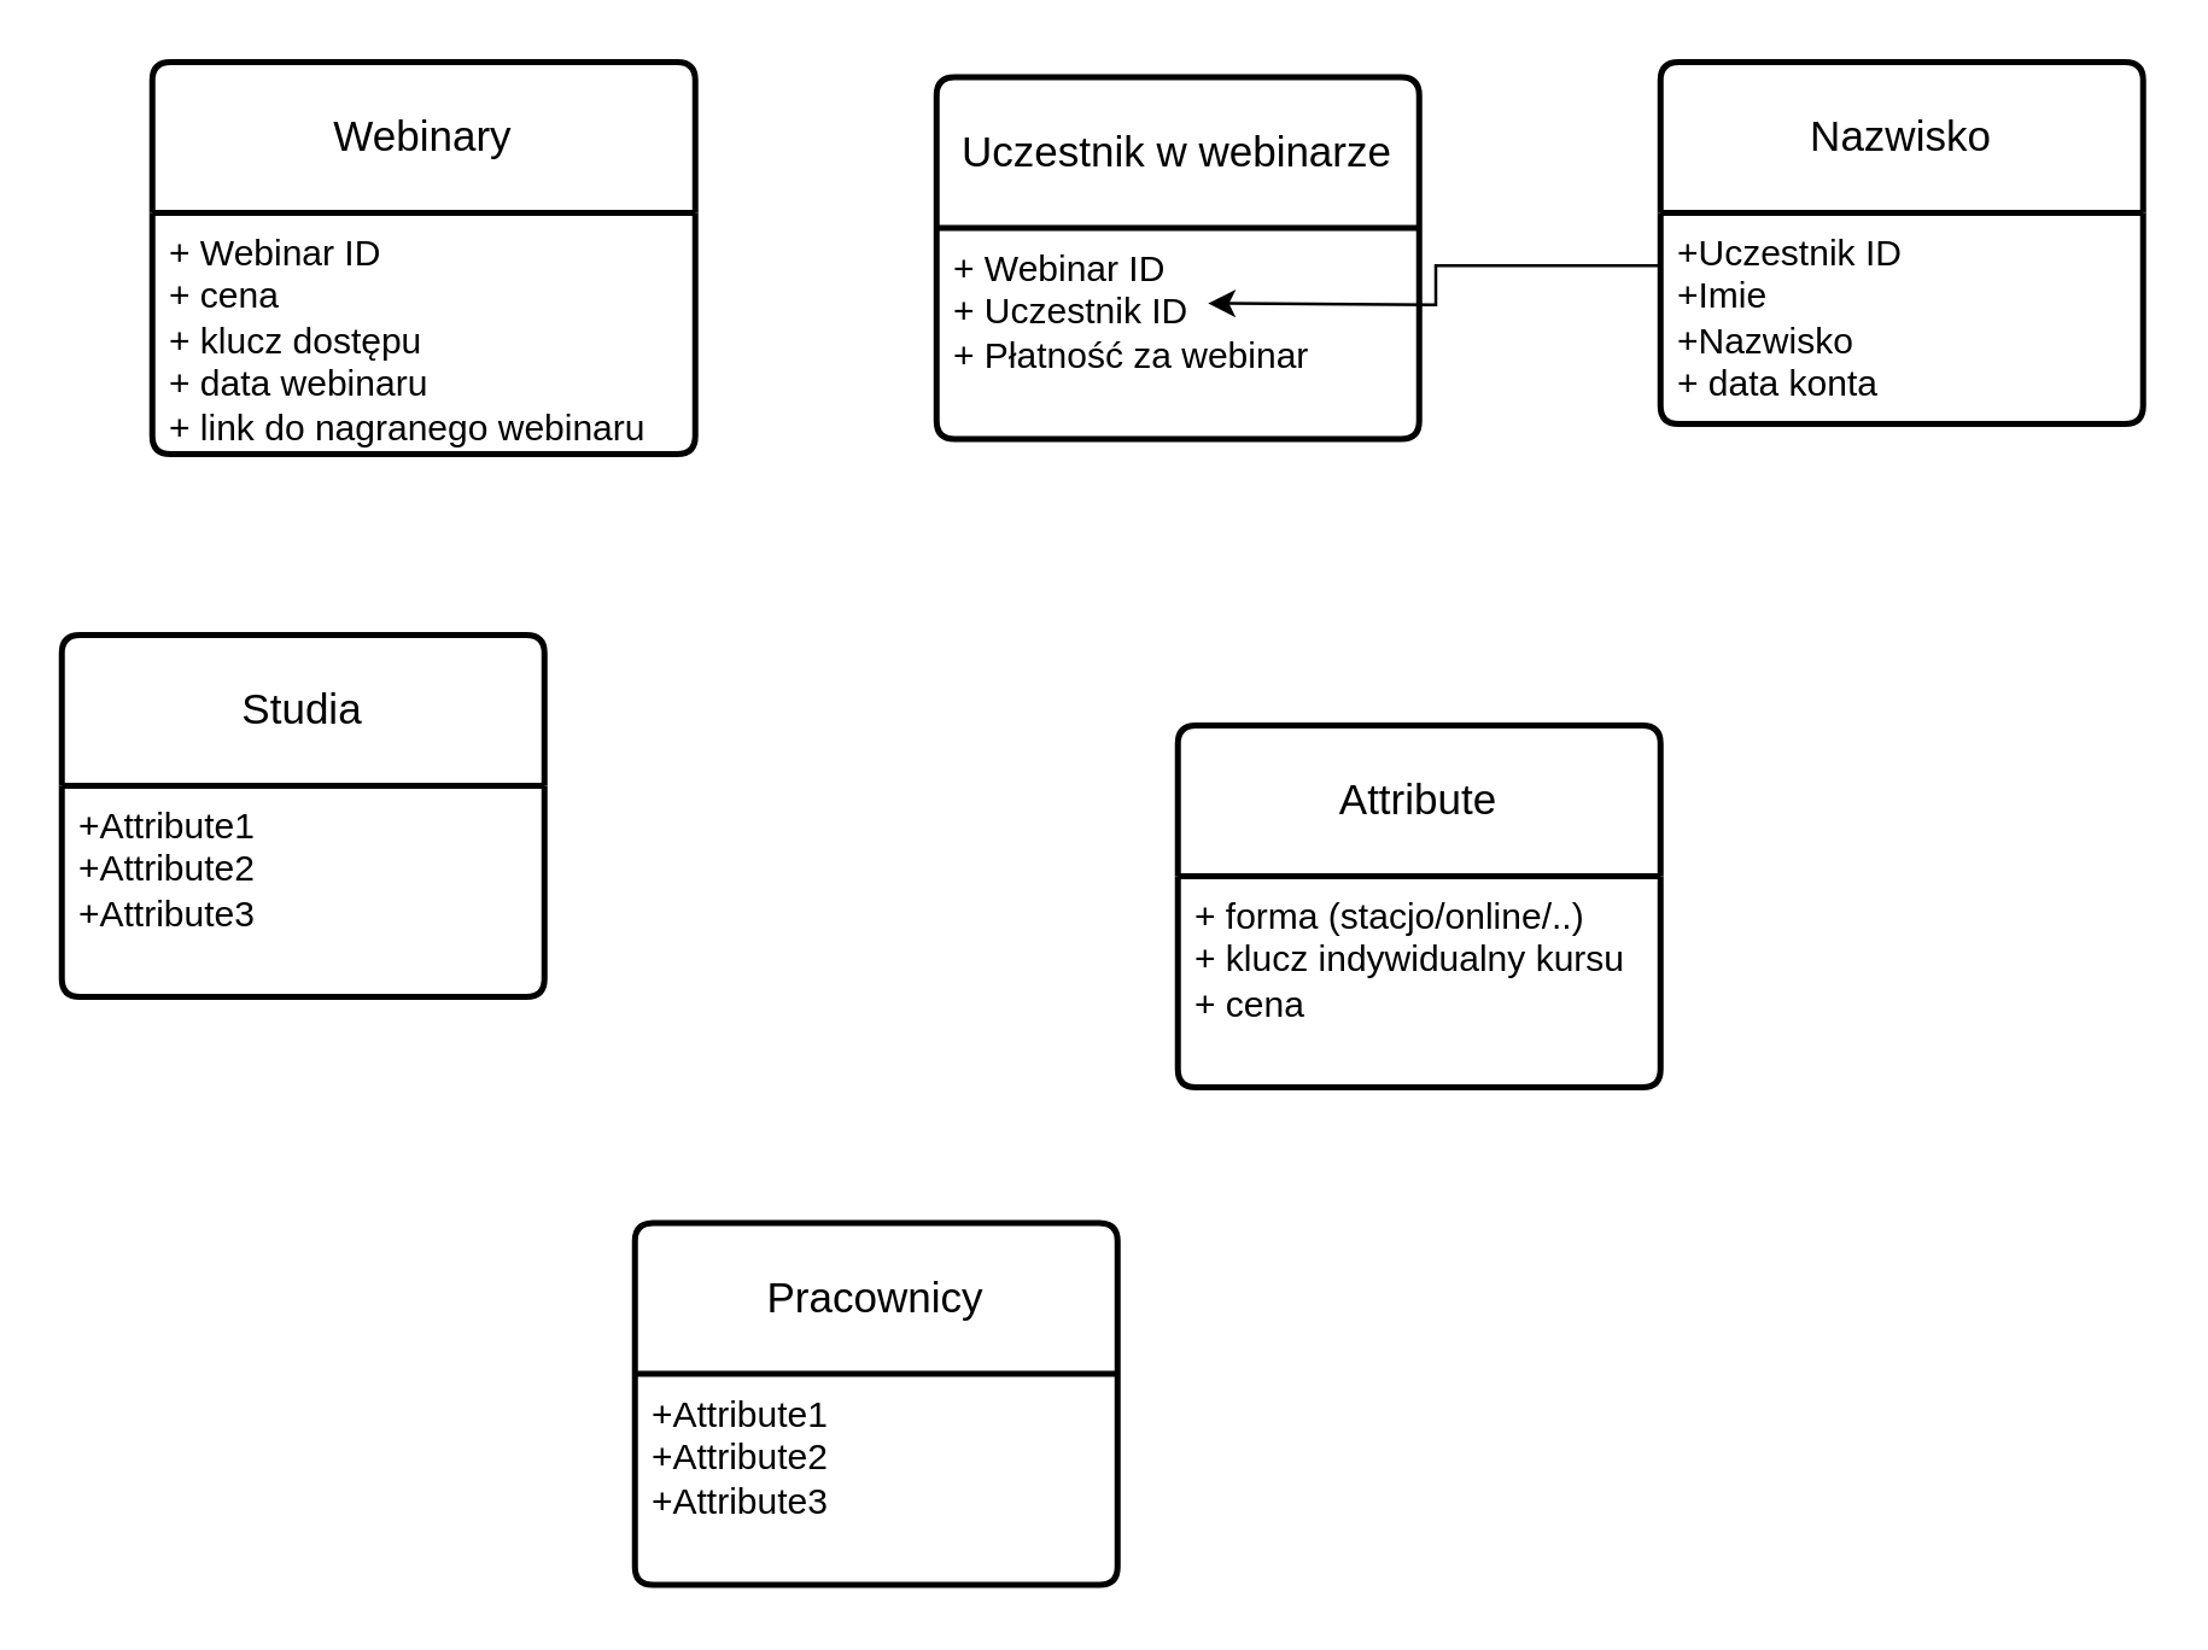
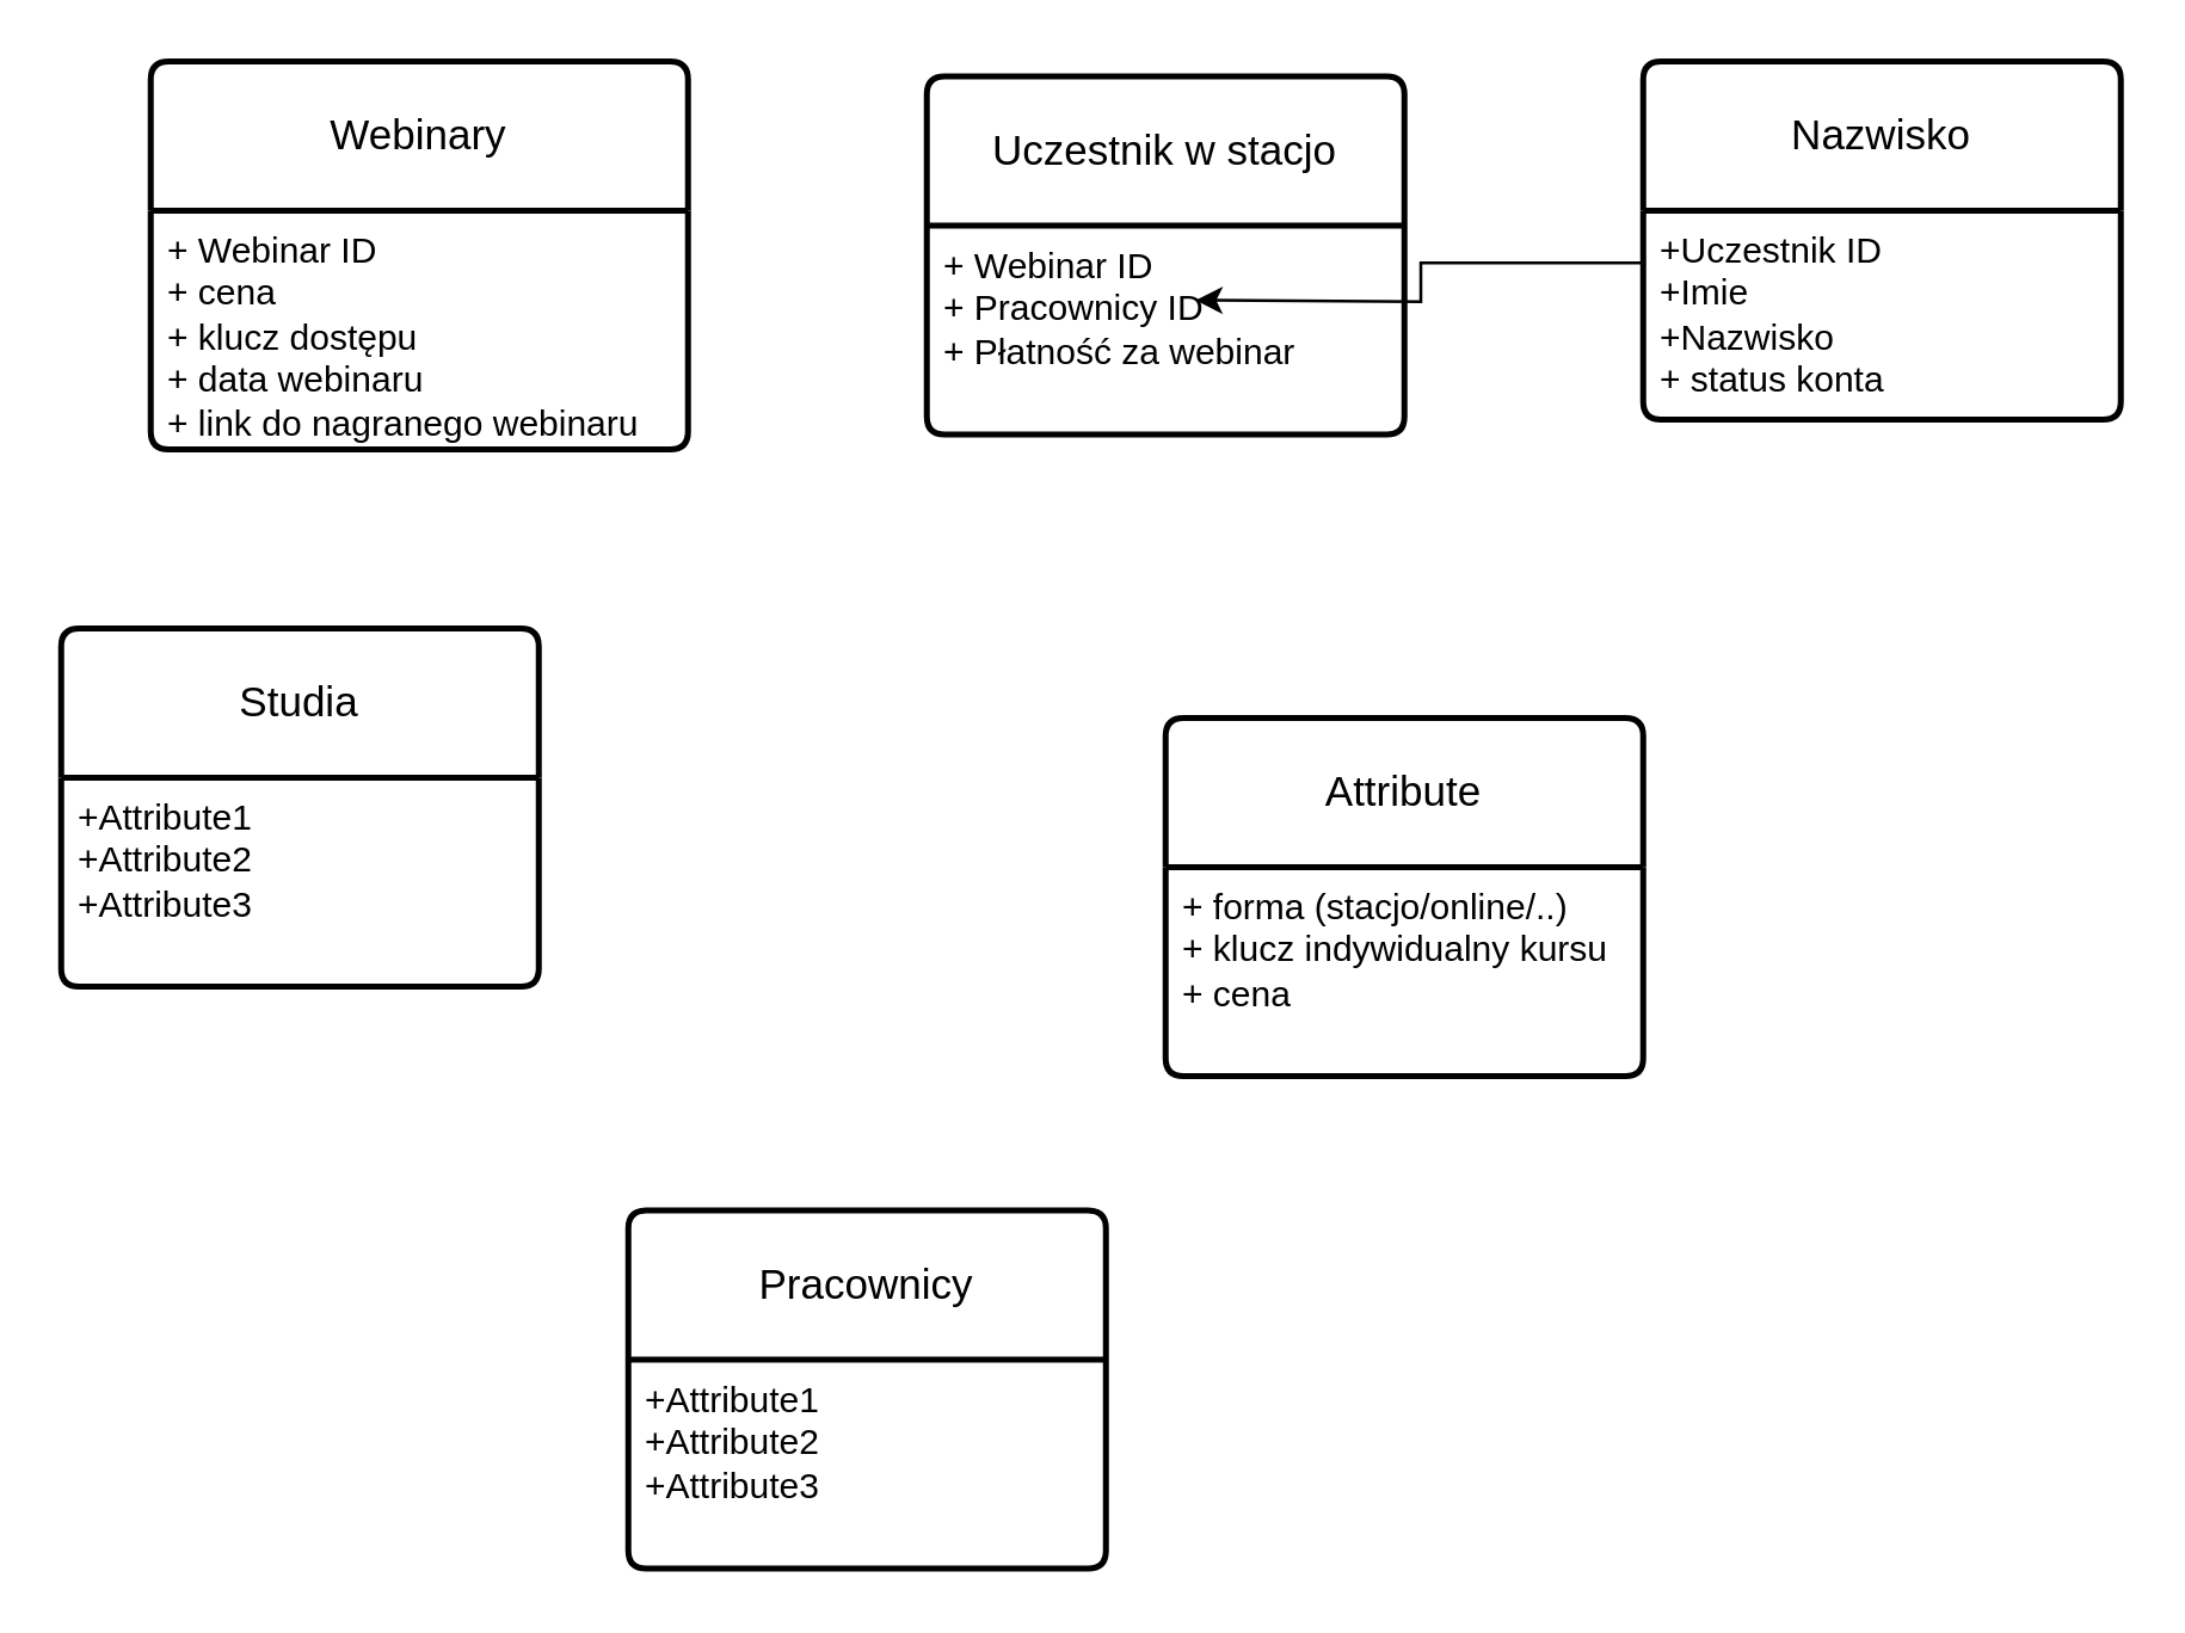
- <mxCell id="13" value="Uczestnik w webinarze" style="swimlane;childLayout=stackLayout;horizontal=1;startSize=50;horizontalStack=0;rounded=1;fontSize=14;fontStyle=0;strokeWidth=2;resizeParent=0;resizeLast=1;shadow=0;dashed=0;align=center;arcSize=4;whiteSpace=wrap;html=1;" vertex="1" parent="1"><mxGeometry x="310" y="25" width="160" height="120" as="geometry" /></mxCell>
+ <mxCell id="13" value="Uczestnik w stacjo" style="swimlane;childLayout=stackLayout;horizontal=1;startSize=50;horizontalStack=0;rounded=1;fontSize=14;fontStyle=0;strokeWidth=2;resizeParent=0;resizeLast=1;shadow=0;dashed=0;align=center;arcSize=4;whiteSpace=wrap;html=1;" vertex="1" parent="1"><mxGeometry x="310" y="25" width="160" height="120" as="geometry" /></mxCell>
- <mxCell id="14" value="+ Webinar ID&lt;br&gt;+ Uczestnik ID&lt;br&gt;&lt;div&gt;+ Płatność za webinar&lt;br&gt;&lt;/div&gt;&lt;div&gt;&lt;br&gt;&lt;/div&gt;" style="align=left;strokeColor=none;fillColor=none;spacingLeft=4;fontSize=12;verticalAlign=top;resizable=0;rotatable=0;part=1;html=1;" vertex="1" parent="13"><mxGeometry y="50" width="160" height="70" as="geometry" /></mxCell>
+ <mxCell id="14" value="+ Webinar ID&lt;br&gt;+ Pracownicy ID&lt;br&gt;&lt;div&gt;+ Płatność za webinar&lt;br&gt;&lt;/div&gt;&lt;div&gt;&lt;br&gt;&lt;/div&gt;" style="align=left;strokeColor=none;fillColor=none;spacingLeft=4;fontSize=12;verticalAlign=top;resizable=0;rotatable=0;part=1;html=1;" vertex="1" parent="13"><mxGeometry y="50" width="160" height="70" as="geometry" /></mxCell>
- <mxCell id="10" value="+Uczestnik ID&lt;br&gt;+Imie&lt;br&gt;&lt;div&gt;+Nazwisko&lt;/div&gt;&lt;div&gt;+ data konta&lt;br&gt;&lt;/div&gt;" style="align=left;strokeColor=none;fillColor=none;spacingLeft=4;fontSize=12;verticalAlign=top;resizable=0;rotatable=0;part=1;html=1;" vertex="1" parent="9"><mxGeometry y="50" width="160" height="70" as="geometry" /></mxCell>
+ <mxCell id="10" value="+Uczestnik ID&lt;br&gt;+Imie&lt;br&gt;&lt;div&gt;+Nazwisko&lt;/div&gt;&lt;div&gt;+ status konta&lt;br&gt;&lt;/div&gt;" style="align=left;strokeColor=none;fillColor=none;spacingLeft=4;fontSize=12;verticalAlign=top;resizable=0;rotatable=0;part=1;html=1;" vertex="1" parent="9"><mxGeometry y="50" width="160" height="70" as="geometry" /></mxCell>
